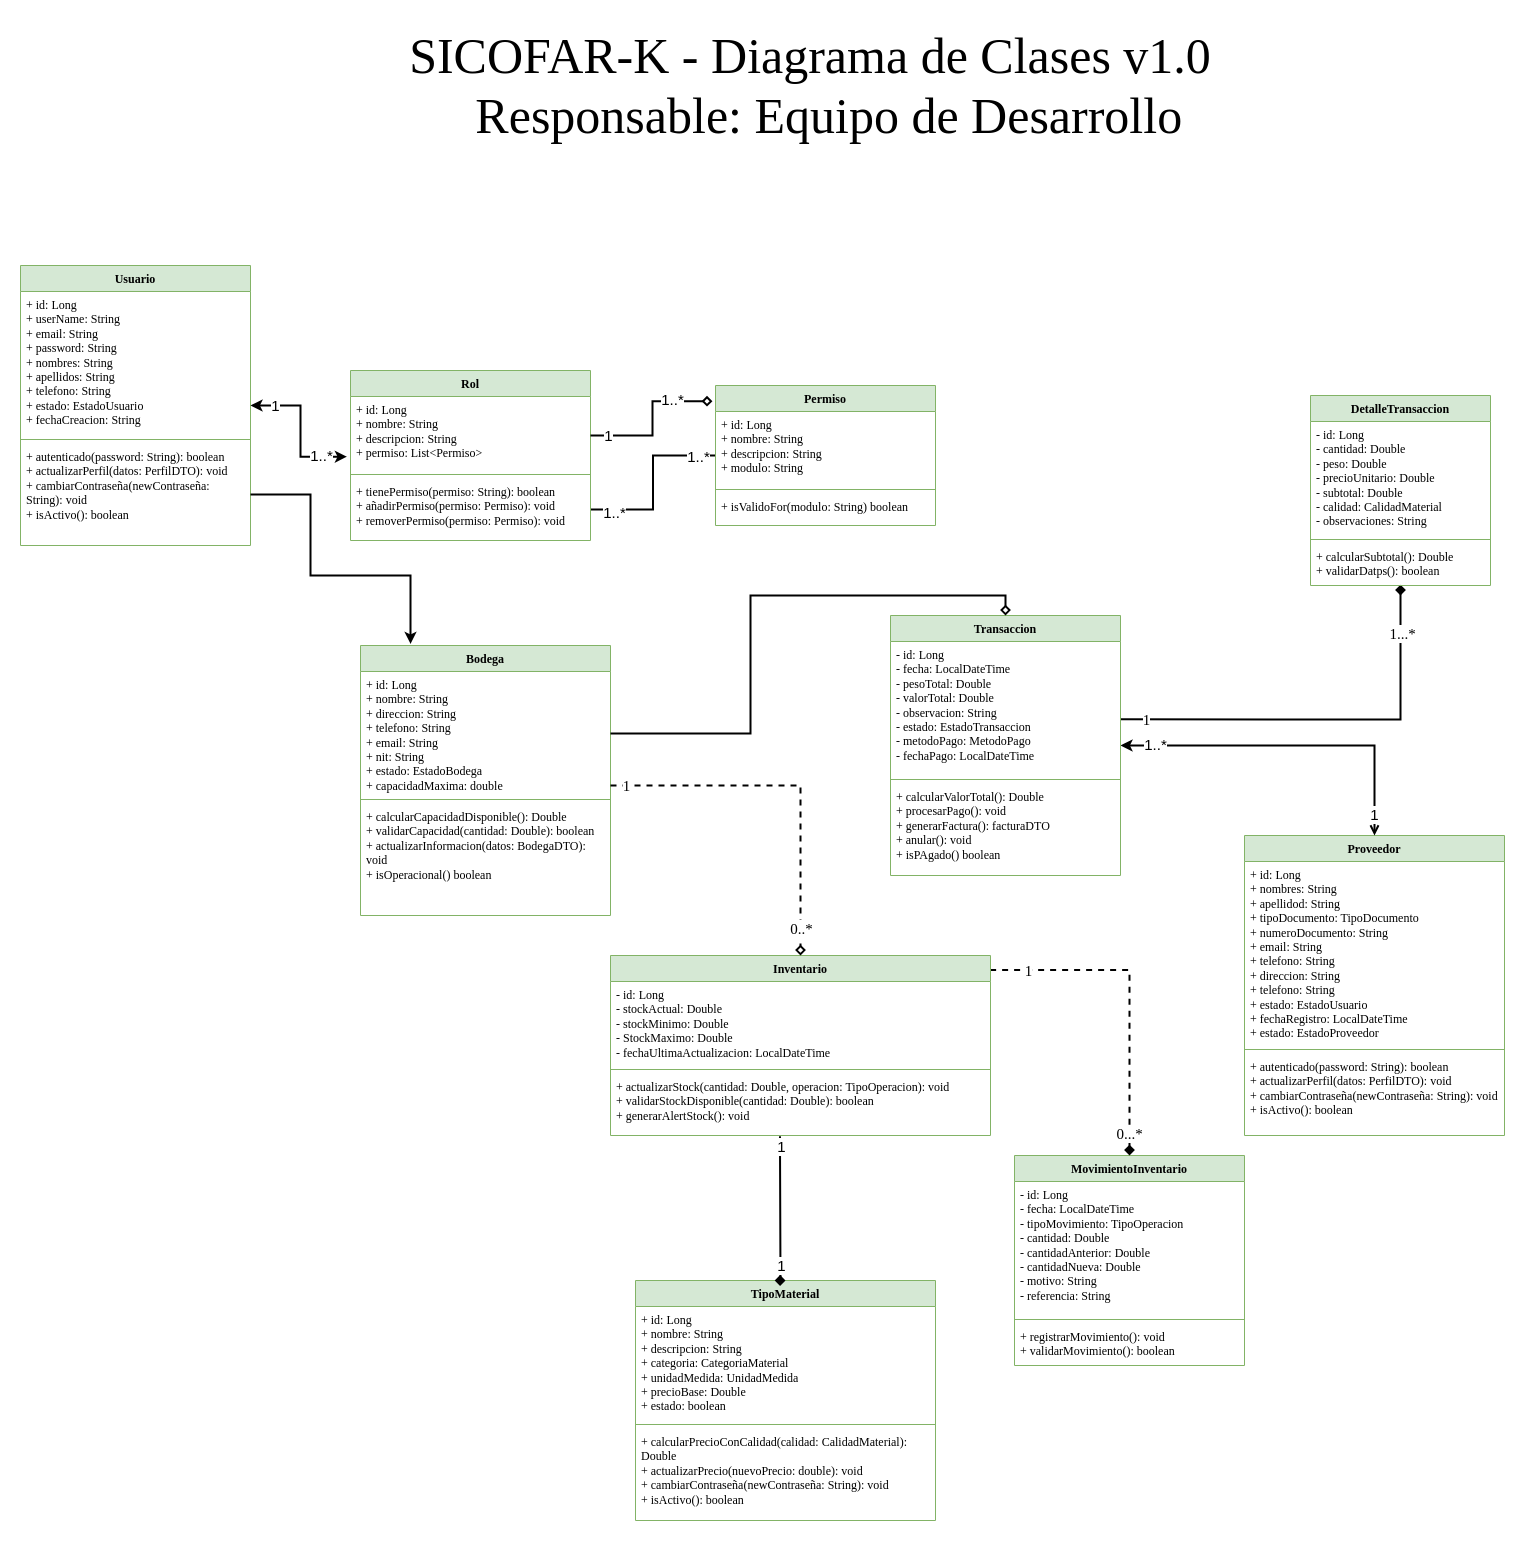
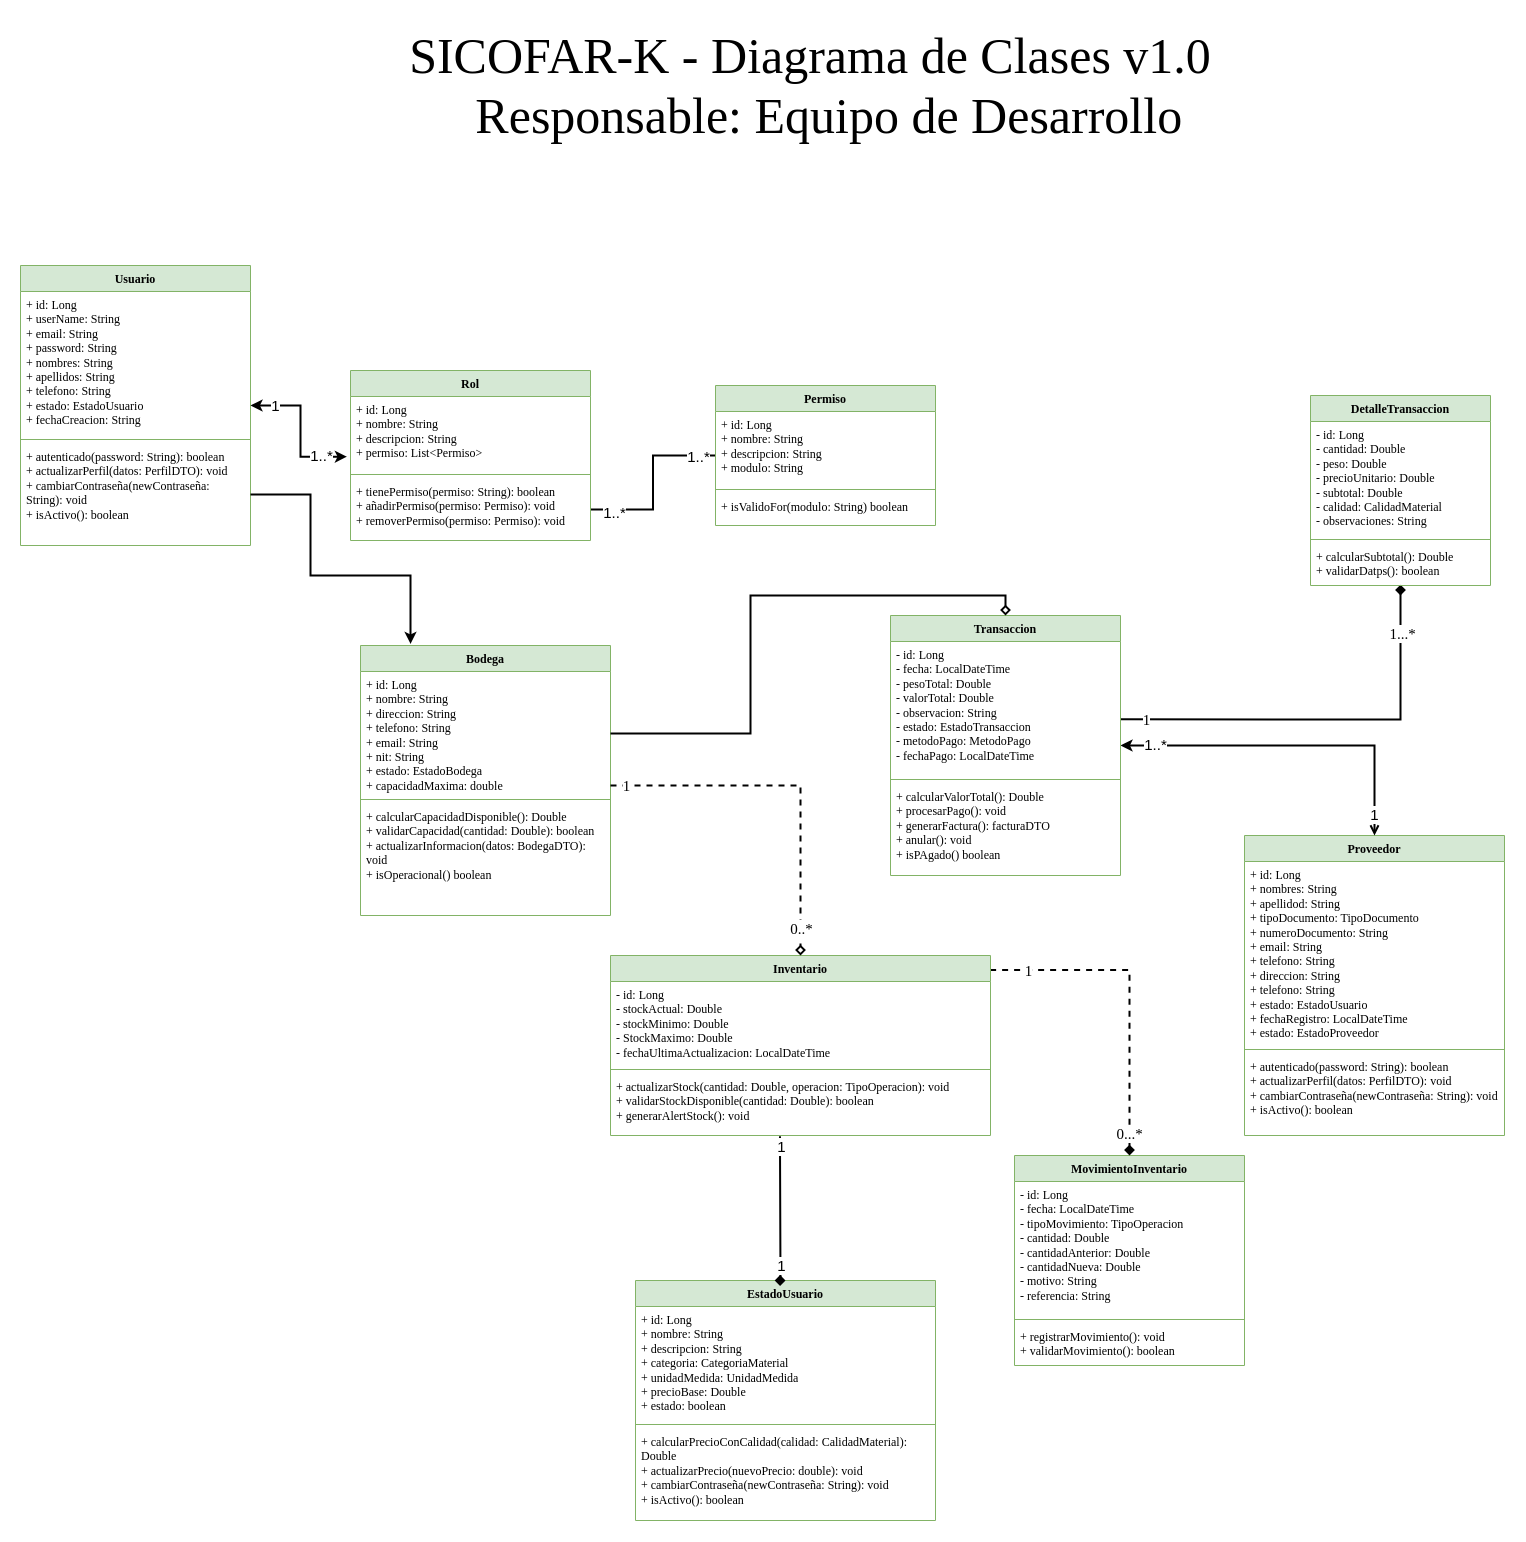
- <mxCell id="63" style="edgeStyle=orthogonalEdgeStyle;rounded=0;orthogonalLoop=1;jettySize=auto;html=1;entryX=-0.014;entryY=0.112;entryDx=0;entryDy=0;entryPerimeter=0;endArrow=diamond;endFill=0;strokeWidth=2;fontFamily=Tahoma;" parent="1" source="25" target="21" edge="1"><mxGeometry relative="1" as="geometry"><Array as="points"><mxPoint x="652" y="435" /><mxPoint x="652" y="401" /></Array></mxGeometry></mxCell>
- <mxCell id="64" value="1" style="edgeLabel;html=1;align=center;verticalAlign=middle;resizable=0;points=[];fontSize=15;" parent="63" vertex="1" connectable="0"><mxGeometry x="-0.784" y="1" relative="1" as="geometry"><mxPoint as="offset" /></mxGeometry></mxCell>
- <mxCell id="65" value="1..*" style="edgeLabel;html=1;align=center;verticalAlign=middle;resizable=0;points=[];fontSize=15;" parent="63" vertex="1" connectable="0"><mxGeometry x="0.49" y="2" relative="1" as="geometry"><mxPoint as="offset" /></mxGeometry></mxCell>
- <mxCell id="14" value="TipoMaterial" style="swimlane;fontStyle=1;align=center;verticalAlign=top;childLayout=stackLayout;horizontal=1;startSize=26;horizontalStack=0;resizeParent=1;resizeParentMax=0;resizeLast=0;collapsible=1;marginBottom=0;whiteSpace=wrap;html=1;fillColor=#d5e8d4;strokeColor=#82b366;fontFamily=Tahoma;" parent="1" vertex="1"><mxGeometry x="635" y="1280" width="300" height="240" as="geometry" /></mxCell>
+ <mxCell id="14" value="EstadoUsuario" style="swimlane;fontStyle=1;align=center;verticalAlign=top;childLayout=stackLayout;horizontal=1;startSize=26;horizontalStack=0;resizeParent=1;resizeParentMax=0;resizeLast=0;collapsible=1;marginBottom=0;whiteSpace=wrap;html=1;fillColor=#d5e8d4;strokeColor=#82b366;fontFamily=Tahoma;" parent="1" vertex="1"><mxGeometry x="635" y="1280" width="300" height="240" as="geometry" /></mxCell>
